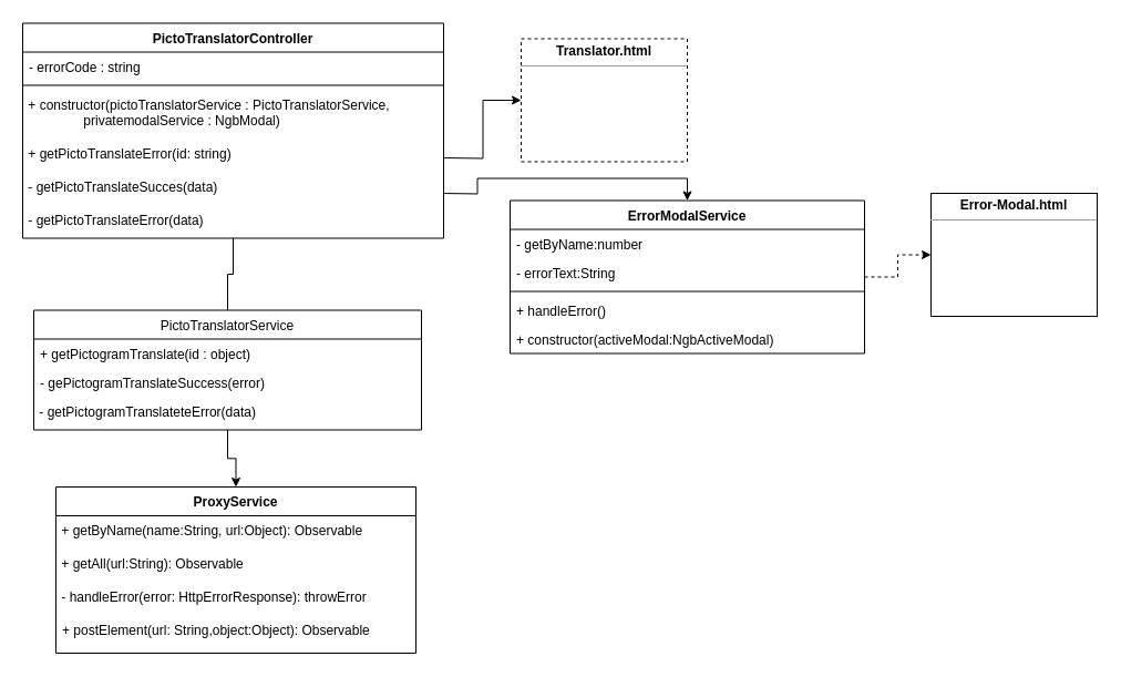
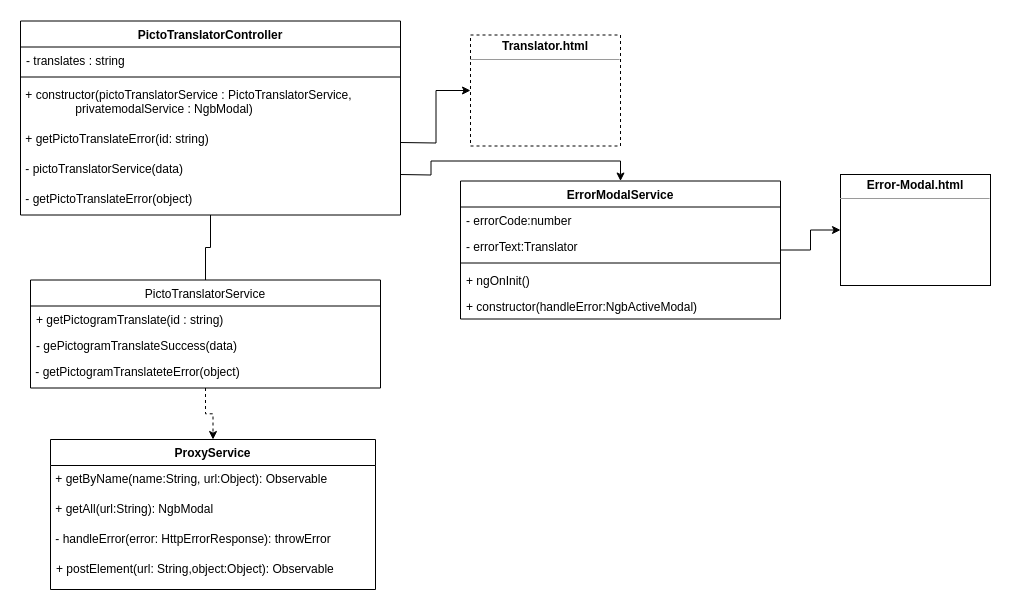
- <mxCell id="16" value="- errorCode : string" style="text;strokeColor=none;fillColor=none;align=left;verticalAlign=top;spacingLeft=4;spacingRight=4;overflow=hidden;rotatable=0;points=[[0,0.5],[1,0.5]];portConstraint=eastwest;" vertex="1" parent="15"><mxGeometry y="26" width="380" height="26" as="geometry" /></mxCell>
+ <mxCell id="16" value="- translates : string" style="text;strokeColor=none;fillColor=none;align=left;verticalAlign=top;spacingLeft=4;spacingRight=4;overflow=hidden;rotatable=0;points=[[0,0.5],[1,0.5]];portConstraint=eastwest;" vertex="1" parent="15"><mxGeometry y="26" width="380" height="26" as="geometry" /></mxCell>
- <mxCell id="20" value="&amp;nbsp;- getPictoTranslateSucces(data)" style="text;html=1;" vertex="1" parent="15"><mxGeometry y="134" width="380" height="30" as="geometry" /></mxCell>
+ <mxCell id="20" value="&amp;nbsp;- pictoTranslatorService(data)" style="text;html=1;" vertex="1" parent="15"><mxGeometry y="134" width="380" height="30" as="geometry" /></mxCell>
- <mxCell id="21" value="&amp;nbsp;- getPictoTranslateError(data)" style="text;html=1;" vertex="1" parent="15"><mxGeometry y="164" width="380" height="30" as="geometry" /></mxCell>
+ <mxCell id="21" value="&amp;nbsp;- getPictoTranslateError(object)" style="text;html=1;" vertex="1" parent="15"><mxGeometry y="164" width="380" height="30" as="geometry" /></mxCell>
- <mxCell id="9" value="- getByName:number&#10;&#10;" style="text;strokeColor=none;fillColor=none;align=left;verticalAlign=top;spacingLeft=4;spacingRight=4;overflow=hidden;rotatable=0;points=[[0,0.5],[1,0.5]];portConstraint=eastwest;" vertex="1" parent="8"><mxGeometry y="26" width="320" height="26" as="geometry" /></mxCell>
+ <mxCell id="9" value="- errorCode:number&#10;&#10;" style="text;strokeColor=none;fillColor=none;align=left;verticalAlign=top;spacingLeft=4;spacingRight=4;overflow=hidden;rotatable=0;points=[[0,0.5],[1,0.5]];portConstraint=eastwest;" vertex="1" parent="8"><mxGeometry y="26" width="320" height="26" as="geometry" /></mxCell>
- <mxCell id="7" value="" style="edgeStyle=orthogonalEdgeStyle;rounded=0;orthogonalLoop=1;jettySize=auto;html=1;dashed=1;" edge="1" parent="1" source="8" target="14"><mxGeometry relative="1" as="geometry"><mxPoint x="605" y="769" as="targetPoint" /></mxGeometry></mxCell>
+ <mxCell id="7" value="" style="edgeStyle=orthogonalEdgeStyle;rounded=0;orthogonalLoop=1;jettySize=auto;html=1;" edge="1" parent="1" source="8" target="14"><mxGeometry relative="1" as="geometry"><mxPoint x="605" y="769" as="targetPoint" /></mxGeometry></mxCell>
- <mxCell id="10" value="- errorText:String&#10;&#10;" style="text;strokeColor=none;fillColor=none;align=left;verticalAlign=top;spacingLeft=4;spacingRight=4;overflow=hidden;rotatable=0;points=[[0,0.5],[1,0.5]];portConstraint=eastwest;" vertex="1" parent="8"><mxGeometry y="52" width="320" height="26" as="geometry" /></mxCell>
+ <mxCell id="10" value="- errorText:Translator&#10;&#10;" style="text;strokeColor=none;fillColor=none;align=left;verticalAlign=top;spacingLeft=4;spacingRight=4;overflow=hidden;rotatable=0;points=[[0,0.5],[1,0.5]];portConstraint=eastwest;" vertex="1" parent="8"><mxGeometry y="52" width="320" height="26" as="geometry" /></mxCell>
- <mxCell id="12" value="+ handleError()" style="text;strokeColor=none;fillColor=none;align=left;verticalAlign=top;spacingLeft=4;spacingRight=4;overflow=hidden;rotatable=0;points=[[0,0.5],[1,0.5]];portConstraint=eastwest;" vertex="1" parent="8"><mxGeometry y="86" width="320" height="26" as="geometry" /></mxCell>
+ <mxCell id="12" value="+ ngOnInit()" style="text;strokeColor=none;fillColor=none;align=left;verticalAlign=top;spacingLeft=4;spacingRight=4;overflow=hidden;rotatable=0;points=[[0,0.5],[1,0.5]];portConstraint=eastwest;" vertex="1" parent="8"><mxGeometry y="86" width="320" height="26" as="geometry" /></mxCell>
- <mxCell id="13" value="+ constructor(activeModal:NgbActiveModal)&#10;" style="text;strokeColor=none;fillColor=none;align=left;verticalAlign=top;spacingLeft=4;spacingRight=4;overflow=hidden;rotatable=0;points=[[0,0.5],[1,0.5]];portConstraint=eastwest;" vertex="1" parent="8"><mxGeometry y="112" width="320" height="26" as="geometry" /></mxCell>
+ <mxCell id="13" value="+ constructor(handleError:NgbActiveModal)&#10;" style="text;strokeColor=none;fillColor=none;align=left;verticalAlign=top;spacingLeft=4;spacingRight=4;overflow=hidden;rotatable=0;points=[[0,0.5],[1,0.5]];portConstraint=eastwest;" vertex="1" parent="8"><mxGeometry y="112" width="320" height="26" as="geometry" /></mxCell>
- <mxCell id="25" value="+ getPictogramTranslate(id : object)&#10;" style="text;strokeColor=none;fillColor=none;align=left;verticalAlign=top;spacingLeft=4;spacingRight=4;overflow=hidden;rotatable=0;points=[[0,0.5],[1,0.5]];portConstraint=eastwest;" vertex="1" parent="24"><mxGeometry y="26" width="350" height="26" as="geometry" /></mxCell>
+ <mxCell id="25" value="+ getPictogramTranslate(id : string)&#10;" style="text;strokeColor=none;fillColor=none;align=left;verticalAlign=top;spacingLeft=4;spacingRight=4;overflow=hidden;rotatable=0;points=[[0,0.5],[1,0.5]];portConstraint=eastwest;" vertex="1" parent="24"><mxGeometry y="26" width="350" height="26" as="geometry" /></mxCell>
- <mxCell id="26" value="- gePictogramTranslateSuccess(error)" style="text;strokeColor=none;fillColor=none;align=left;verticalAlign=top;spacingLeft=4;spacingRight=4;overflow=hidden;rotatable=0;points=[[0,0.5],[1,0.5]];portConstraint=eastwest;" vertex="1" parent="24"><mxGeometry y="52" width="350" height="26" as="geometry" /></mxCell>
+ <mxCell id="26" value="- gePictogramTranslateSuccess(data)" style="text;strokeColor=none;fillColor=none;align=left;verticalAlign=top;spacingLeft=4;spacingRight=4;overflow=hidden;rotatable=0;points=[[0,0.5],[1,0.5]];portConstraint=eastwest;" vertex="1" parent="24"><mxGeometry y="52" width="350" height="26" as="geometry" /></mxCell>
- <mxCell id="27" value="&amp;nbsp;- getPictogramTranslateteError(data)" style="text;html=1;" vertex="1" parent="24"><mxGeometry y="78" width="350" height="30" as="geometry" /></mxCell>
+ <mxCell id="27" value="&amp;nbsp;- getPictogramTranslateteError(object)" style="text;html=1;" vertex="1" parent="24"><mxGeometry y="78" width="350" height="30" as="geometry" /></mxCell>
- <mxCell id="23" style="edgeStyle=orthogonalEdgeStyle;rounded=0;orthogonalLoop=1;jettySize=auto;html=1;" edge="1" parent="1" source="24" target="2"><mxGeometry relative="1" as="geometry" /></mxCell>
+ <mxCell id="23" style="edgeStyle=orthogonalEdgeStyle;rounded=0;orthogonalLoop=1;jettySize=auto;html=1;dashed=1;" edge="1" parent="1" source="24" target="2"><mxGeometry relative="1" as="geometry" /></mxCell>
- <mxCell id="4" value="&amp;nbsp;+ getAll(url:String): Observable" style="text;html=1;" vertex="1" parent="2"><mxGeometry y="56" width="325" height="30" as="geometry" /></mxCell>
+ <mxCell id="4" value="&amp;nbsp;+ getAll(url:String): NgbModal" style="text;html=1;" vertex="1" parent="2"><mxGeometry y="56" width="325" height="30" as="geometry" /></mxCell>
